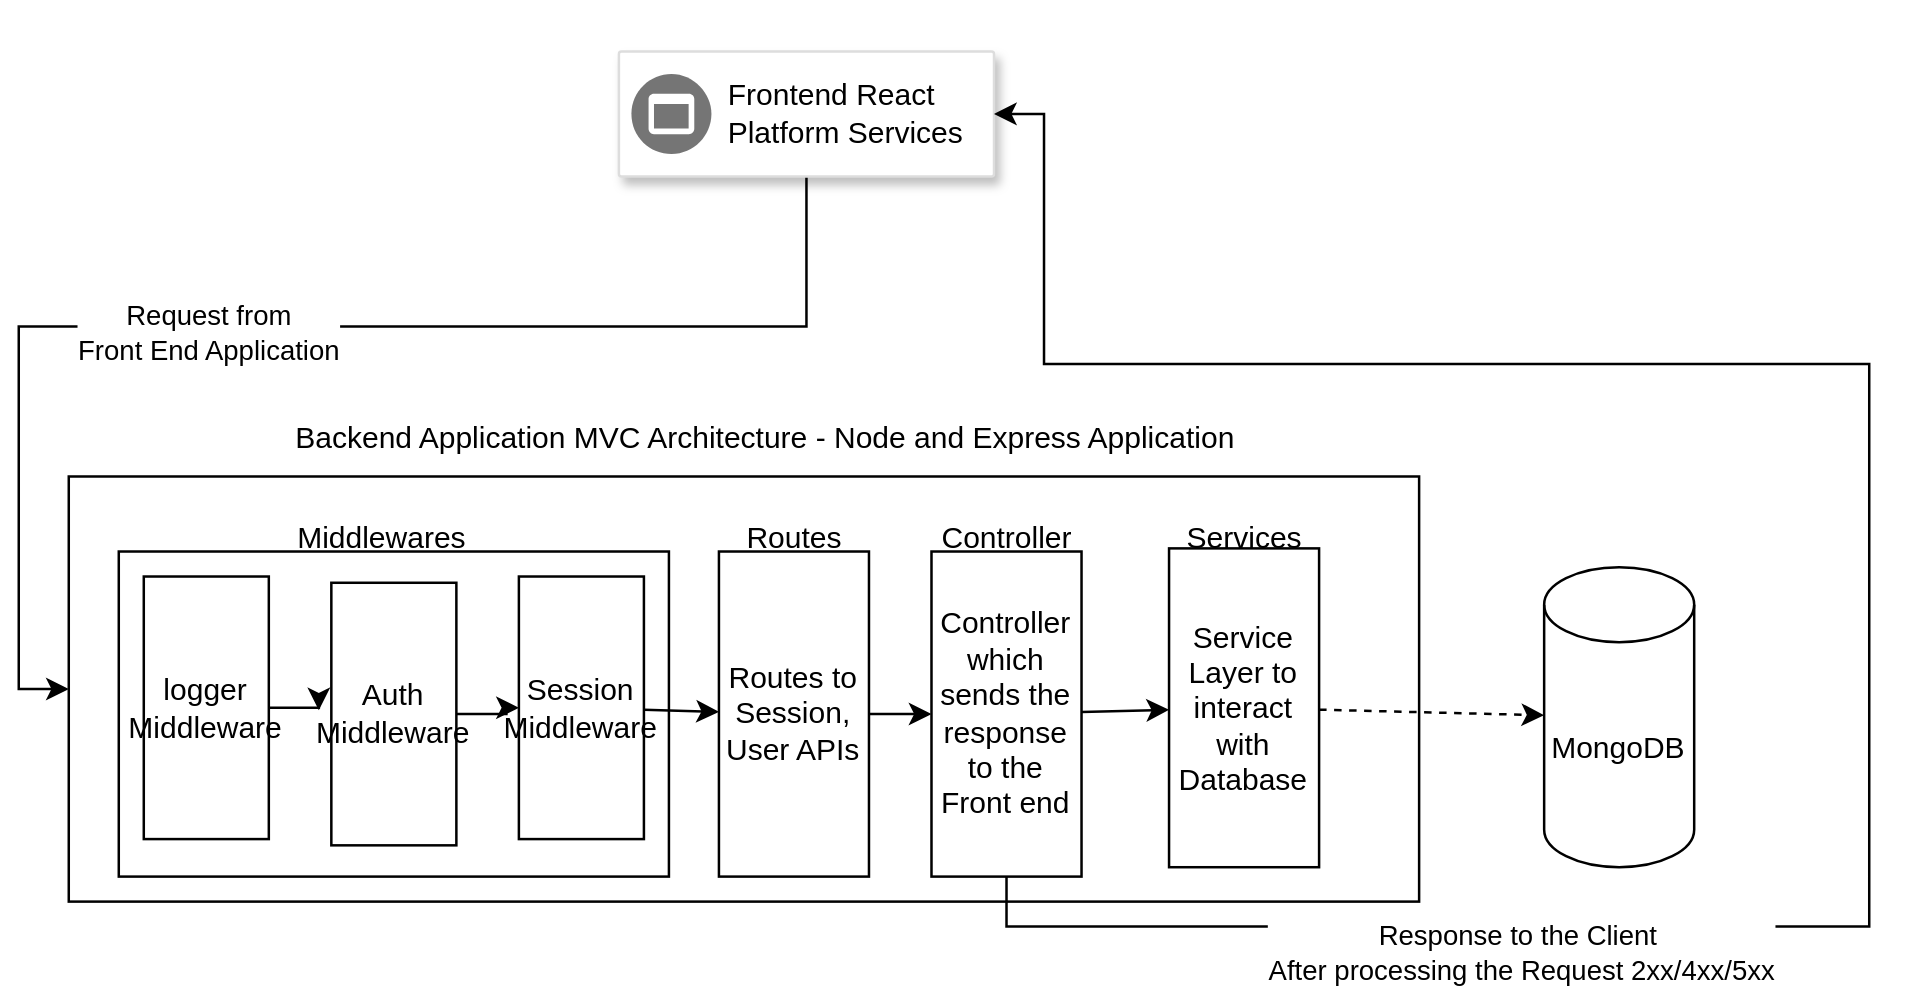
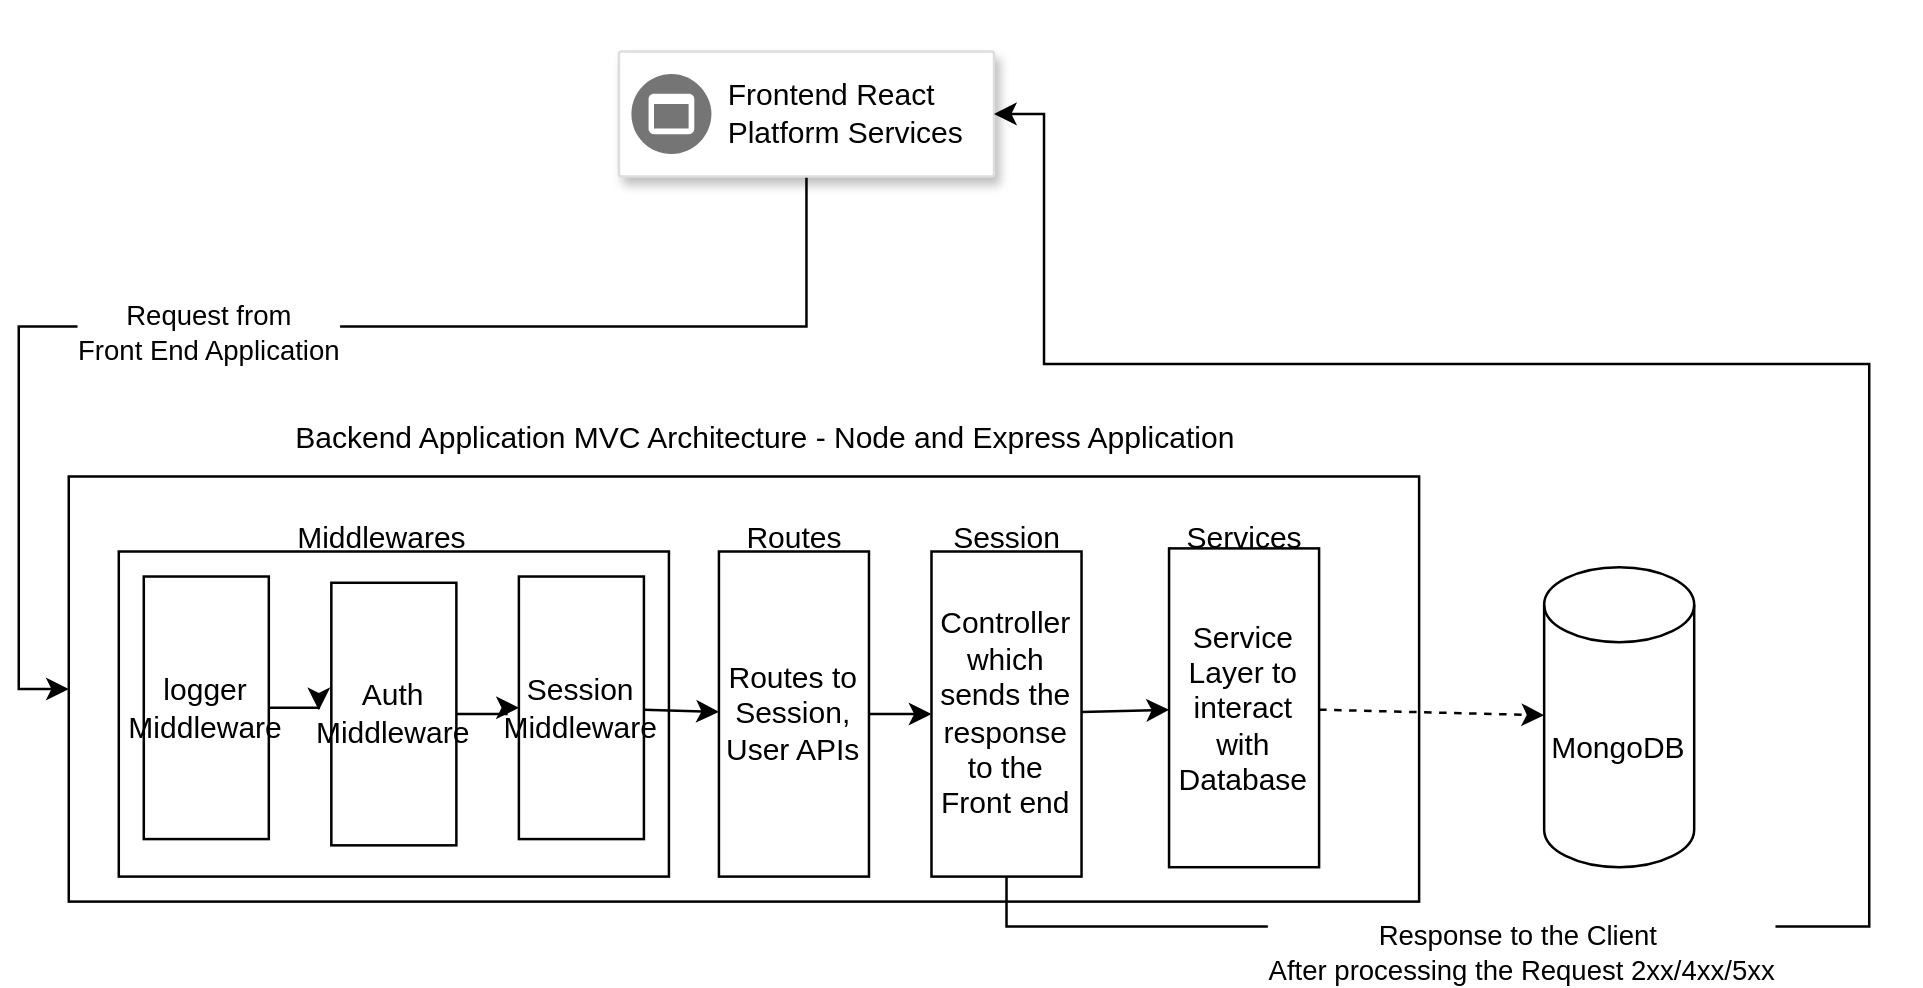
- <mxCell id="24" value="Controller&lt;br&gt;" style="text;html=1;align=center;verticalAlign=middle;resizable=0;points=[];autosize=1;strokeColor=none;fillColor=none;" vertex="1" parent="1"><mxGeometry x="355" y="200" width="80" height="30" as="geometry" /></mxCell>
+ <mxCell id="24" value="Session&lt;br&gt;" style="text;html=1;align=center;verticalAlign=middle;resizable=0;points=[];autosize=1;strokeColor=none;fillColor=none;" vertex="1" parent="1"><mxGeometry x="355" y="200" width="80" height="30" as="geometry" /></mxCell>
